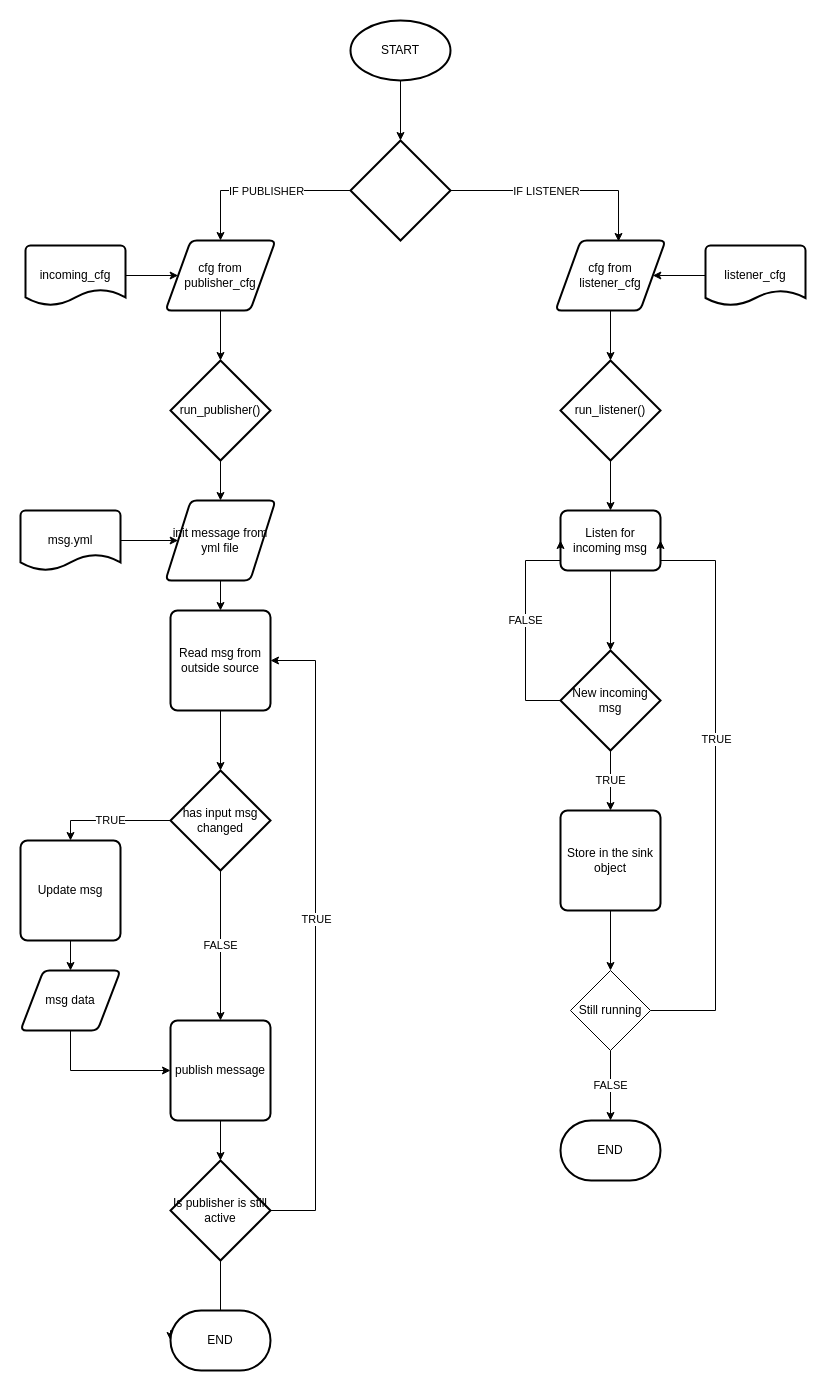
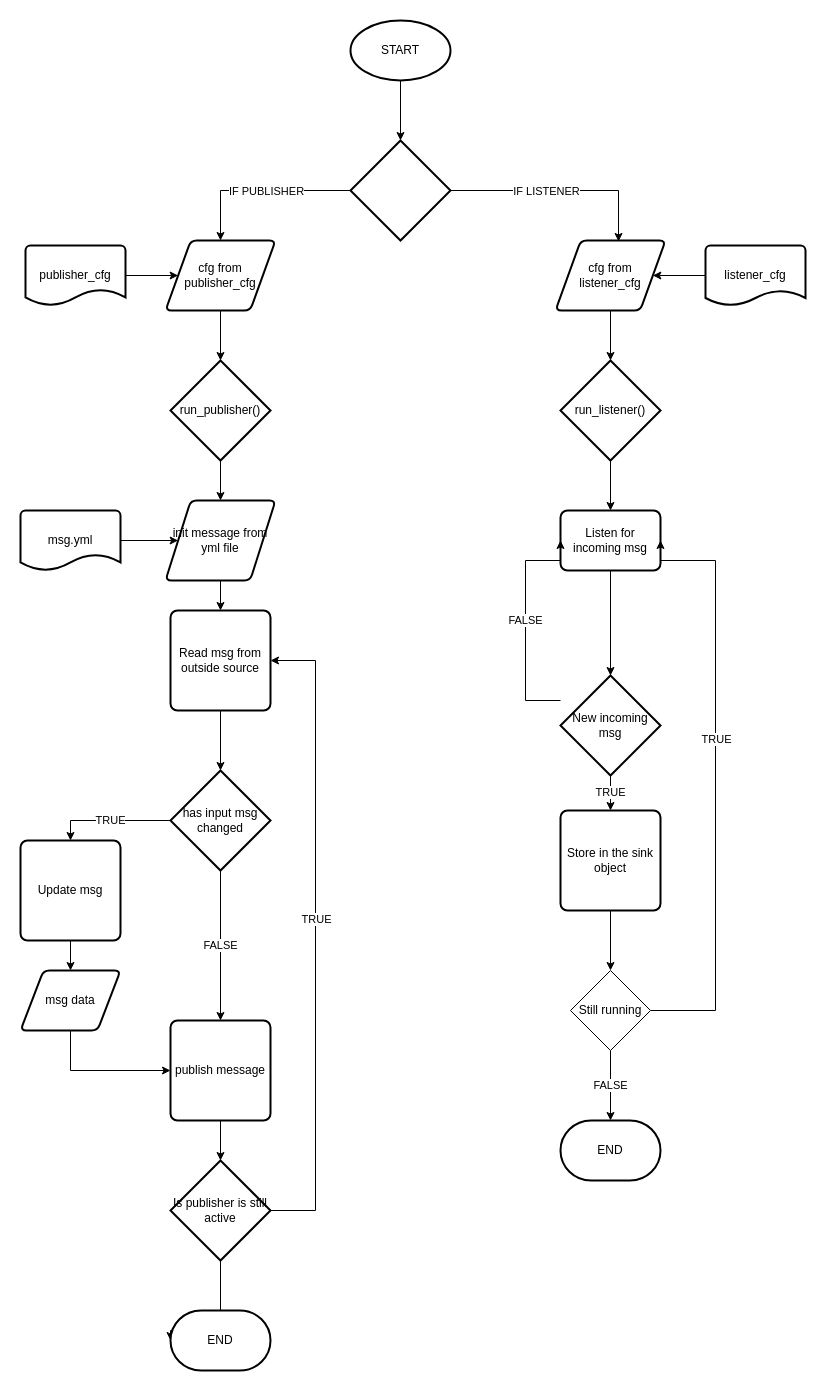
- <mxCell id="14" value="incoming_cfg" style="strokeWidth=2;html=1;shape=mxgraph.flowchart.document2;whiteSpace=wrap;size=0.267;" parent="1" vertex="1"><mxGeometry x="25" y="245" width="100" height="60" as="geometry" /></mxCell>
+ <mxCell id="14" value="publisher_cfg" style="strokeWidth=2;html=1;shape=mxgraph.flowchart.document2;whiteSpace=wrap;size=0.267;" parent="1" vertex="1"><mxGeometry x="25" y="245" width="100" height="60" as="geometry" /></mxCell>
- <mxCell id="45" value="New incoming msg" style="strokeWidth=2;html=1;shape=mxgraph.flowchart.decision;whiteSpace=wrap;" parent="1" vertex="1"><mxGeometry x="560" y="650" width="100" height="100" as="geometry" /></mxCell>
+ <mxCell id="45" value="New incoming msg" style="strokeWidth=2;html=1;shape=mxgraph.flowchart.decision;whiteSpace=wrap;" parent="1" vertex="1"><mxGeometry x="560" y="675" width="100" height="100" as="geometry" /></mxCell>
